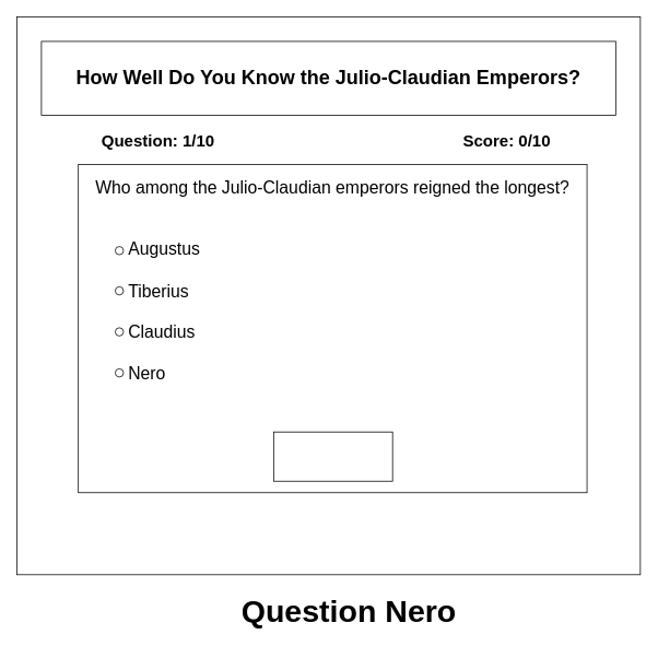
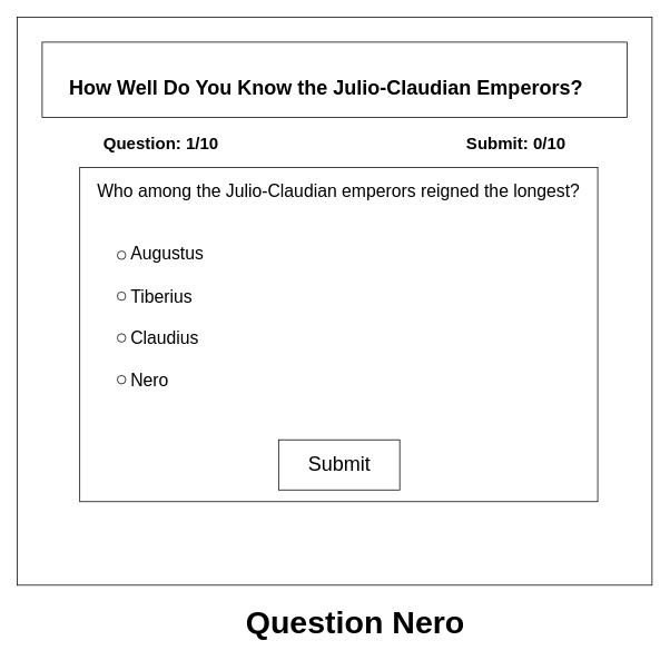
- <mxCell id="4" value="&lt;h1&gt;How Well Do You Know the Julio-Claudian Emperors?&lt;/h1&gt;" style="text;html=1;strokeColor=none;fillColor=none;align=center;verticalAlign=middle;whiteSpace=wrap;rounded=0;" vertex="1" parent="1"><mxGeometry x="80" y="70" width="640" height="50" as="geometry" /></mxCell>
+ <mxCell id="4" value="&lt;h1&gt;How Well Do You Know the Julio-Claudian Emperors?&lt;/h1&gt;" style="text;html=1;strokeColor=none;fillColor=none;align=center;verticalAlign=middle;whiteSpace=wrap;rounded=0;" vertex="1" parent="1"><mxGeometry x="70" y="80" width="640" height="50" as="geometry" /></mxCell>
- <mxCell id="7" value="&lt;h3&gt;&lt;font style=&quot;font-size: 20px&quot;&gt;Score: 0/10&lt;/font&gt;&lt;/h3&gt;" style="text;html=1;strokeColor=none;fillColor=none;align=center;verticalAlign=middle;whiteSpace=wrap;rounded=0;" vertex="1" parent="1"><mxGeometry x="520" y="140" width="195" height="60" as="geometry" /></mxCell>
+ <mxCell id="7" value="&lt;h3&gt;&lt;font style=&quot;font-size: 20px&quot;&gt;Submit: 0/10&lt;/font&gt;&lt;/h3&gt;" style="text;html=1;strokeColor=none;fillColor=none;align=center;verticalAlign=middle;whiteSpace=wrap;rounded=0;" vertex="1" parent="1"><mxGeometry x="520" y="140" width="195" height="60" as="geometry" /></mxCell>
+ <mxCell id="14" value="&lt;font style=&quot;font-size: 24px&quot;&gt;Submit&lt;/font&gt;" style="text;html=1;strokeColor=none;fillColor=none;align=center;verticalAlign=middle;whiteSpace=wrap;rounded=0;" vertex="1" parent="1"><mxGeometry x="385.5" y="546" width="40" height="20" as="geometry" /></mxCell>
